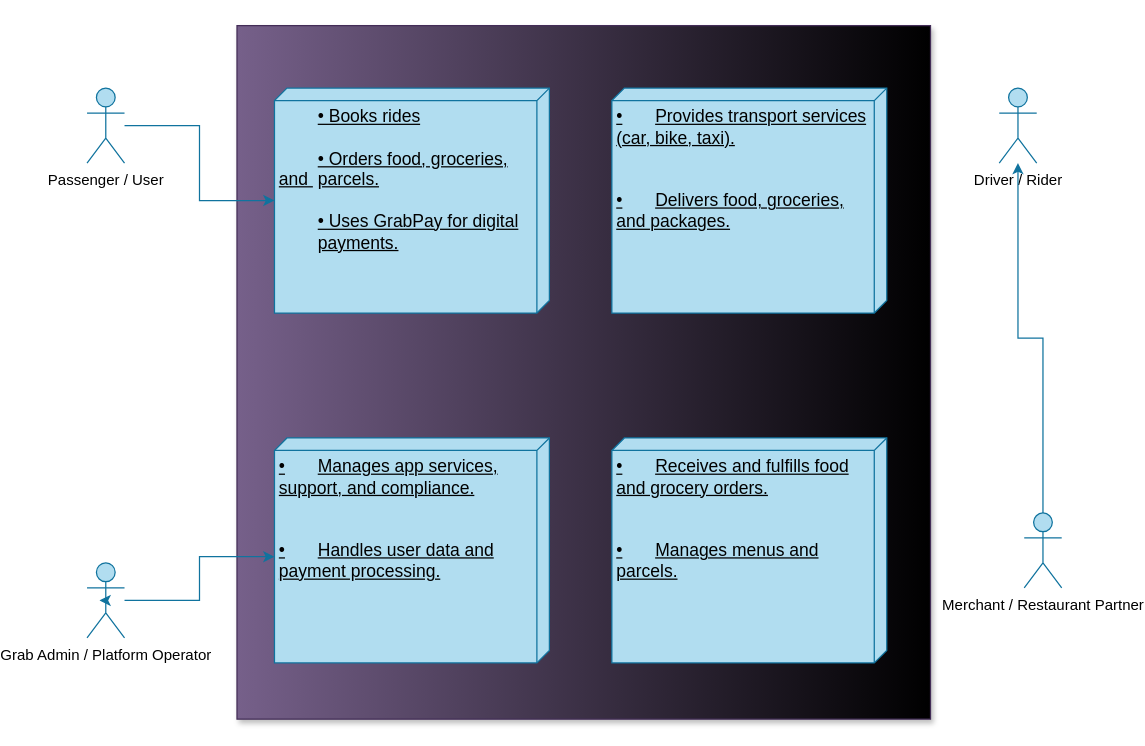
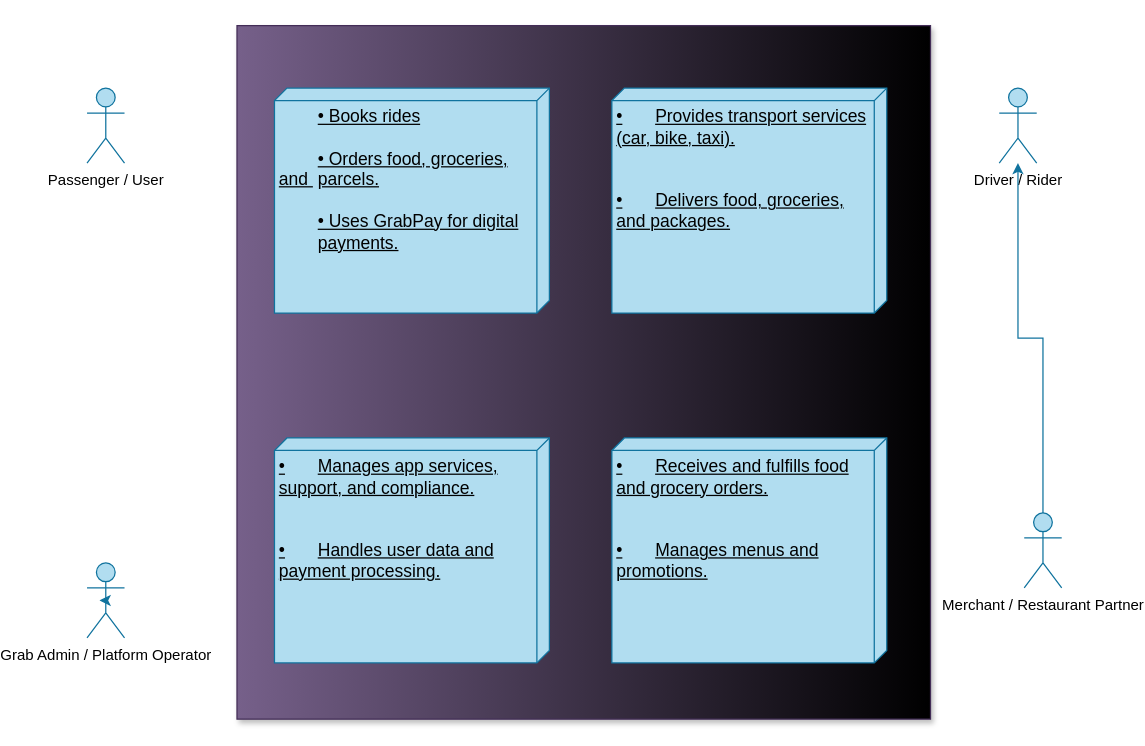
- <mxCell id="3" style="edgeStyle=orthogonalEdgeStyle;rounded=0;orthogonalLoop=1;jettySize=auto;html=1;fillColor=#b1ddf0;strokeColor=#10739e;" edge="1" parent="1" source="4" target="10"><mxGeometry relative="1" as="geometry"><mxPoint x="160" y="145" as="targetPoint" /></mxGeometry></mxCell>
- <mxCell id="13" value="&lt;div&gt;&lt;font style=&quot;font-size: 14px;&quot;&gt;•&lt;span style=&quot;white-space: pre;&quot;&gt;&#09;&lt;/span&gt;Receives and fulfills food and grocery orders.&lt;/font&gt;&lt;/div&gt;&lt;div&gt;&lt;font style=&quot;font-size: 14px;&quot;&gt;&lt;br&gt;&lt;/font&gt;&lt;/div&gt;&lt;div&gt;&lt;font style=&quot;font-size: 14px;&quot;&gt;&lt;br&gt;&lt;/font&gt;&lt;/div&gt;&lt;div&gt;&lt;span style=&quot;white-space: normal;&quot;&gt;&lt;font style=&quot;font-size: 14px;&quot;&gt;•&lt;span style=&quot;white-space:pre&quot;&gt;&#09;&lt;/span&gt;Manages menus and parcels.&lt;/font&gt;&lt;/span&gt;&lt;/div&gt;&lt;div&gt;&lt;br&gt;&lt;/div&gt;" style="verticalAlign=top;align=left;spacingTop=8;spacingLeft=2;spacingRight=12;shape=cube;size=10;direction=south;fontStyle=4;html=1;whiteSpace=wrap;fillColor=#b1ddf0;strokeColor=#10739e;" vertex="1" parent="1"><mxGeometry x="440" y="350" width="220" height="180" as="geometry" /></mxCell>
+ <mxCell id="13" value="&lt;div&gt;&lt;font style=&quot;font-size: 14px;&quot;&gt;•&lt;span style=&quot;white-space: pre;&quot;&gt;&#09;&lt;/span&gt;Receives and fulfills food and grocery orders.&lt;/font&gt;&lt;/div&gt;&lt;div&gt;&lt;font style=&quot;font-size: 14px;&quot;&gt;&lt;br&gt;&lt;/font&gt;&lt;/div&gt;&lt;div&gt;&lt;font style=&quot;font-size: 14px;&quot;&gt;&lt;br&gt;&lt;/font&gt;&lt;/div&gt;&lt;div&gt;&lt;span style=&quot;white-space: normal;&quot;&gt;&lt;font style=&quot;font-size: 14px;&quot;&gt;•&lt;span style=&quot;white-space:pre&quot;&gt;&#09;&lt;/span&gt;Manages menus and promotions.&lt;/font&gt;&lt;/span&gt;&lt;/div&gt;&lt;div&gt;&lt;br&gt;&lt;/div&gt;" style="verticalAlign=top;align=left;spacingTop=8;spacingLeft=2;spacingRight=12;shape=cube;size=10;direction=south;fontStyle=4;html=1;whiteSpace=wrap;fillColor=#b1ddf0;strokeColor=#10739e;" vertex="1" parent="1"><mxGeometry x="440" y="350" width="220" height="180" as="geometry" /></mxCell>
- <mxCell id="14" style="edgeStyle=orthogonalEdgeStyle;rounded=0;orthogonalLoop=1;jettySize=auto;html=1;entryX=0;entryY=0;entryDx=95;entryDy=220;entryPerimeter=0;fillColor=#b1ddf0;strokeColor=#10739e;" edge="1" parent="1" source="7" target="12"><mxGeometry relative="1" as="geometry" /></mxCell>
